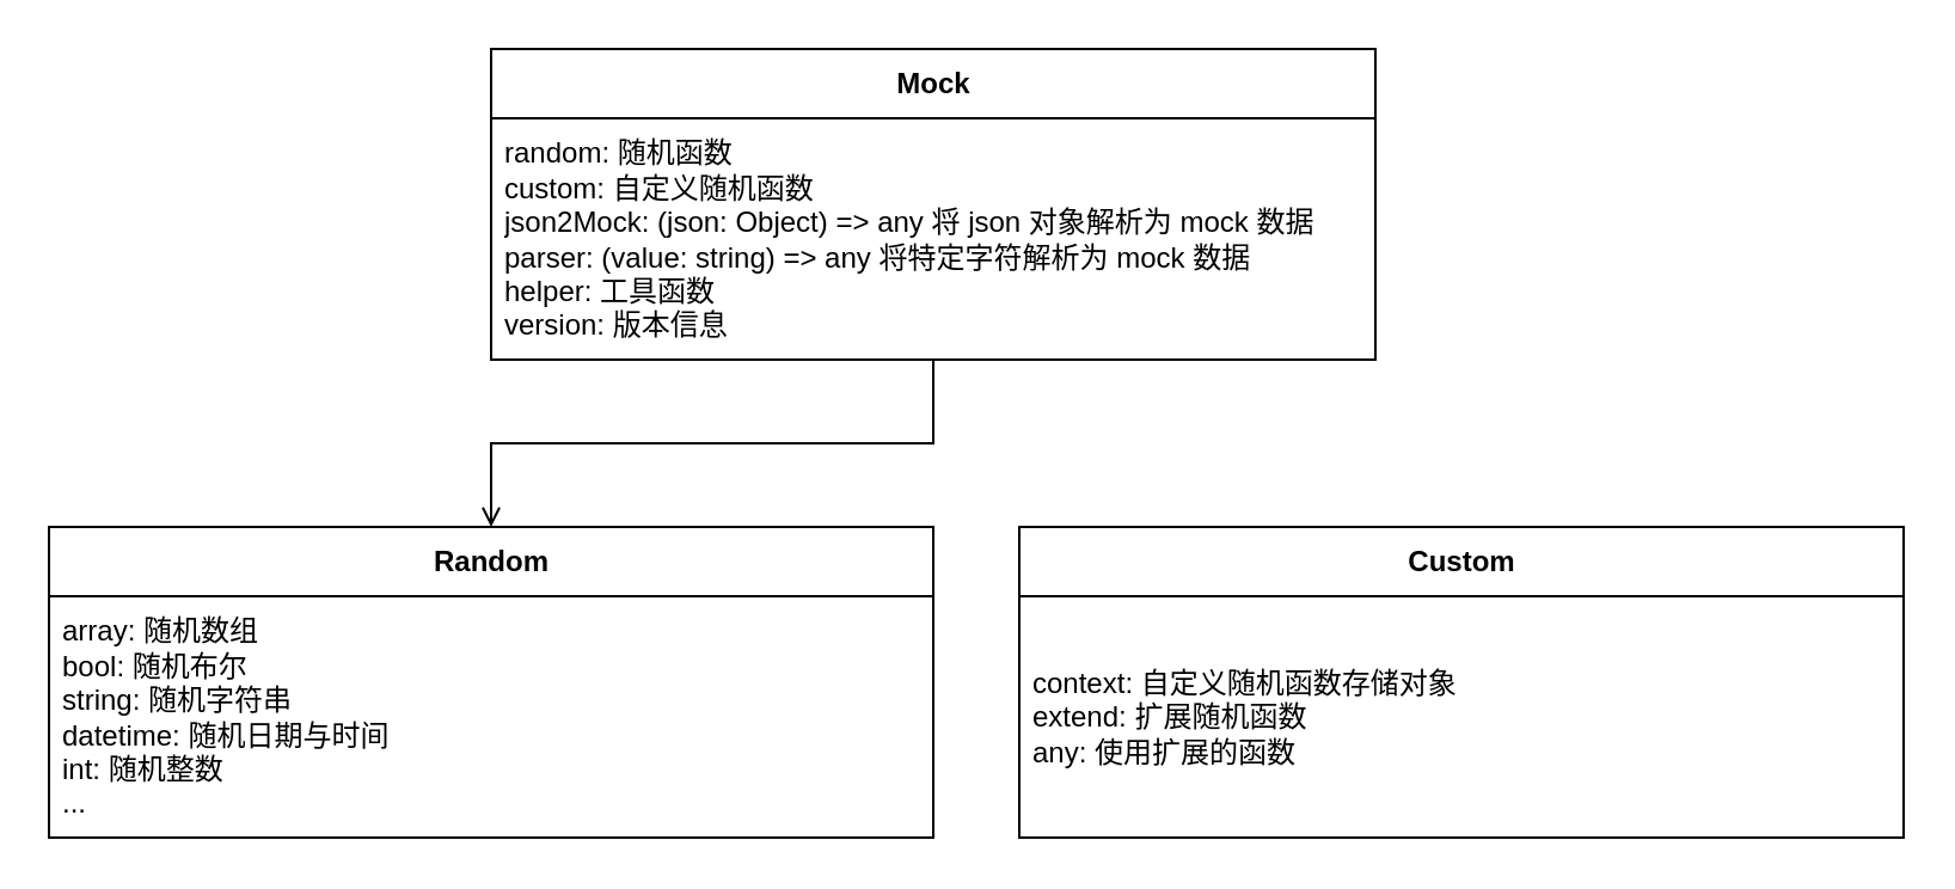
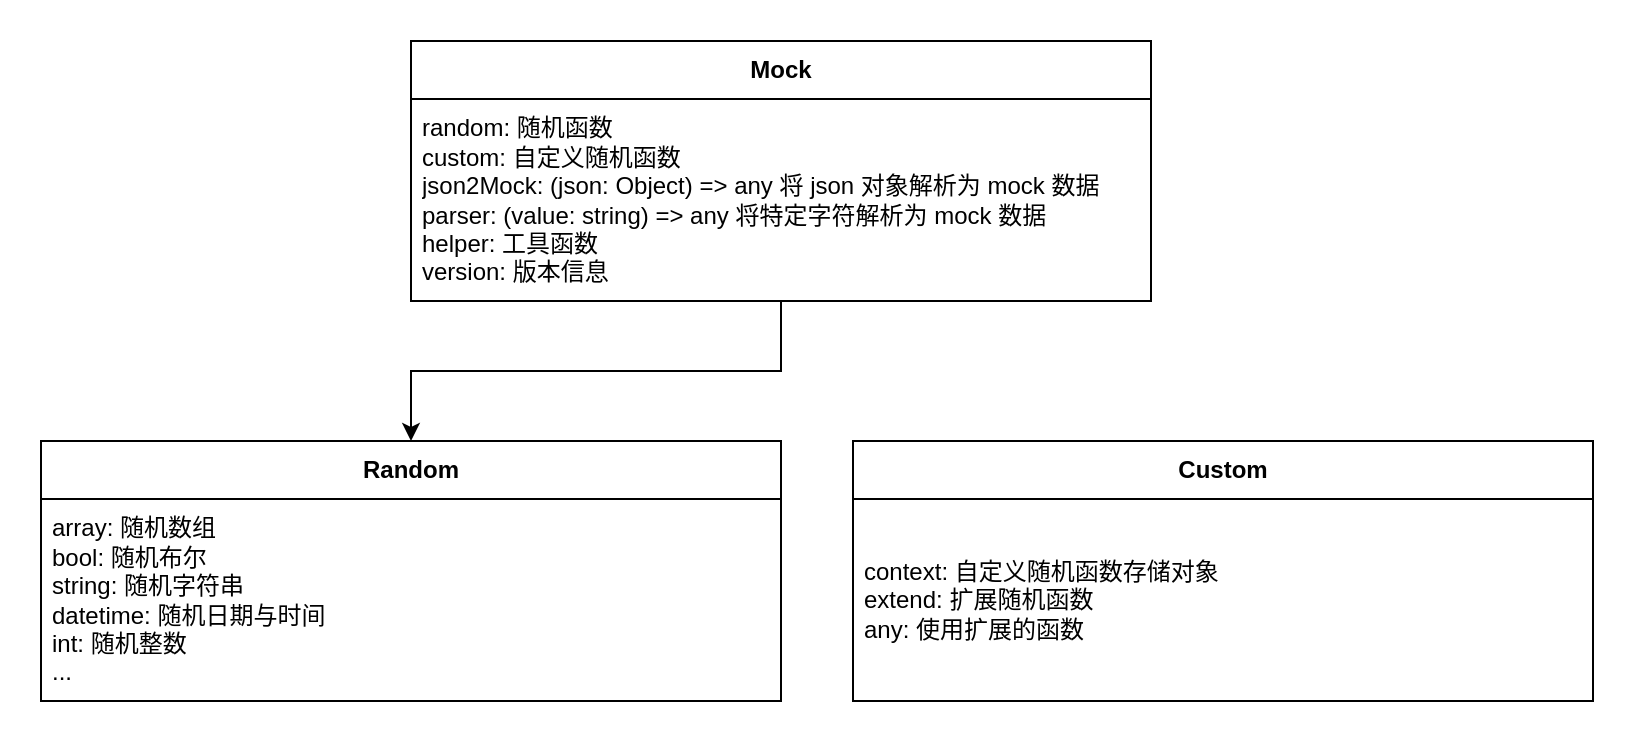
- <mxCell id="2" style="edgeStyle=orthogonalEdgeStyle;rounded=0;orthogonalLoop=1;jettySize=auto;html=1;endArrow=open;" edge="1" parent="1" source="3" target="5"><mxGeometry relative="1" as="geometry" /></mxCell>
+ <mxCell id="2" style="edgeStyle=orthogonalEdgeStyle;rounded=0;orthogonalLoop=1;jettySize=auto;html=1;" edge="1" parent="1" source="3" target="5"><mxGeometry relative="1" as="geometry" /></mxCell>
